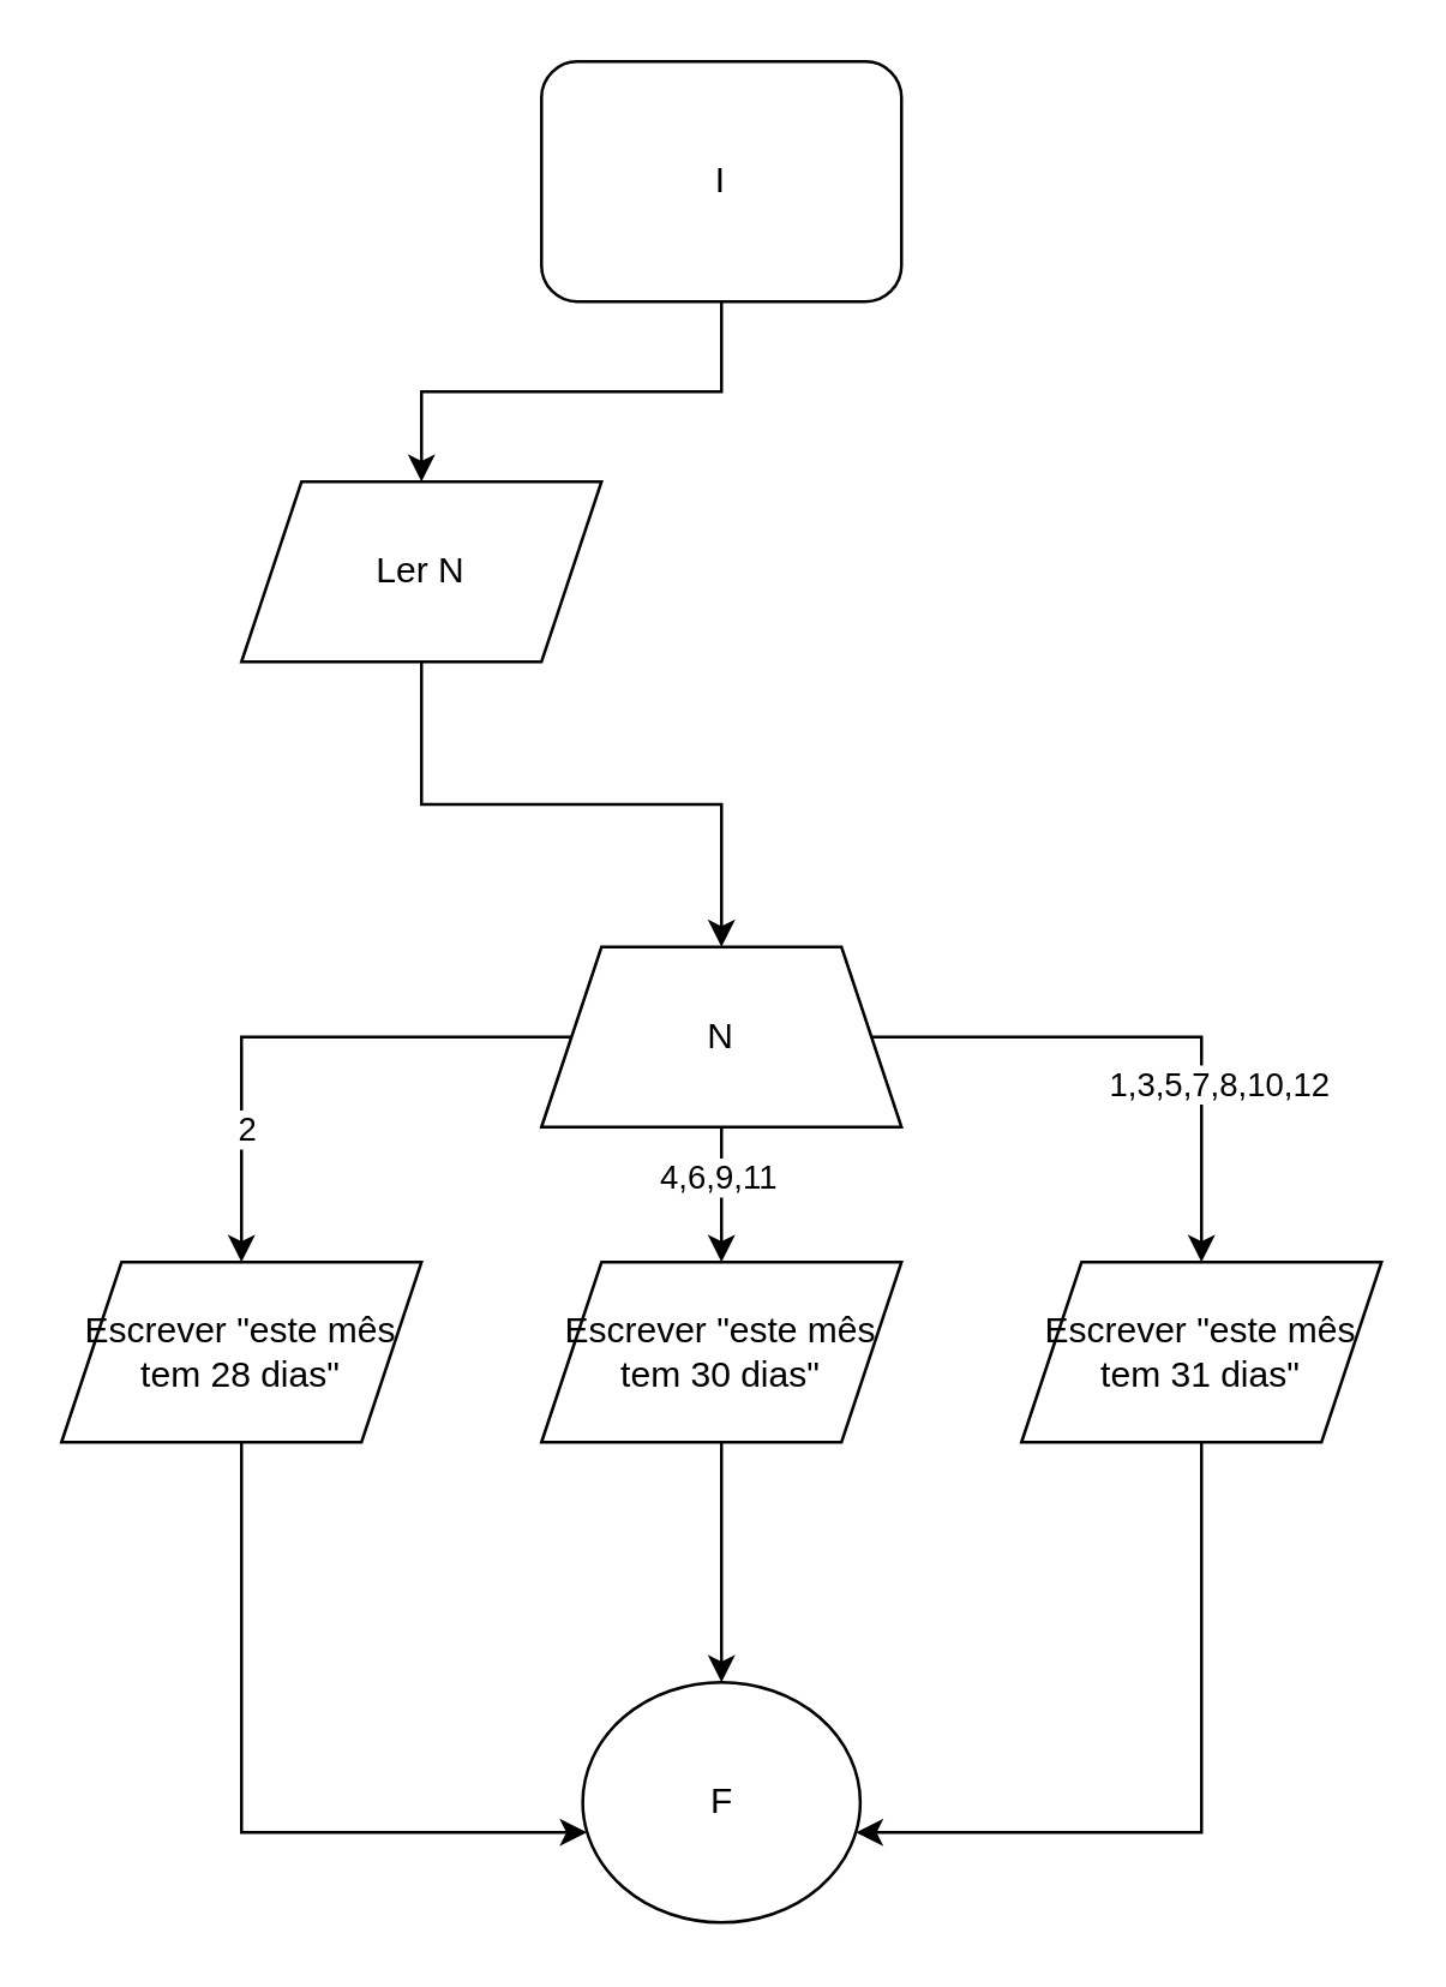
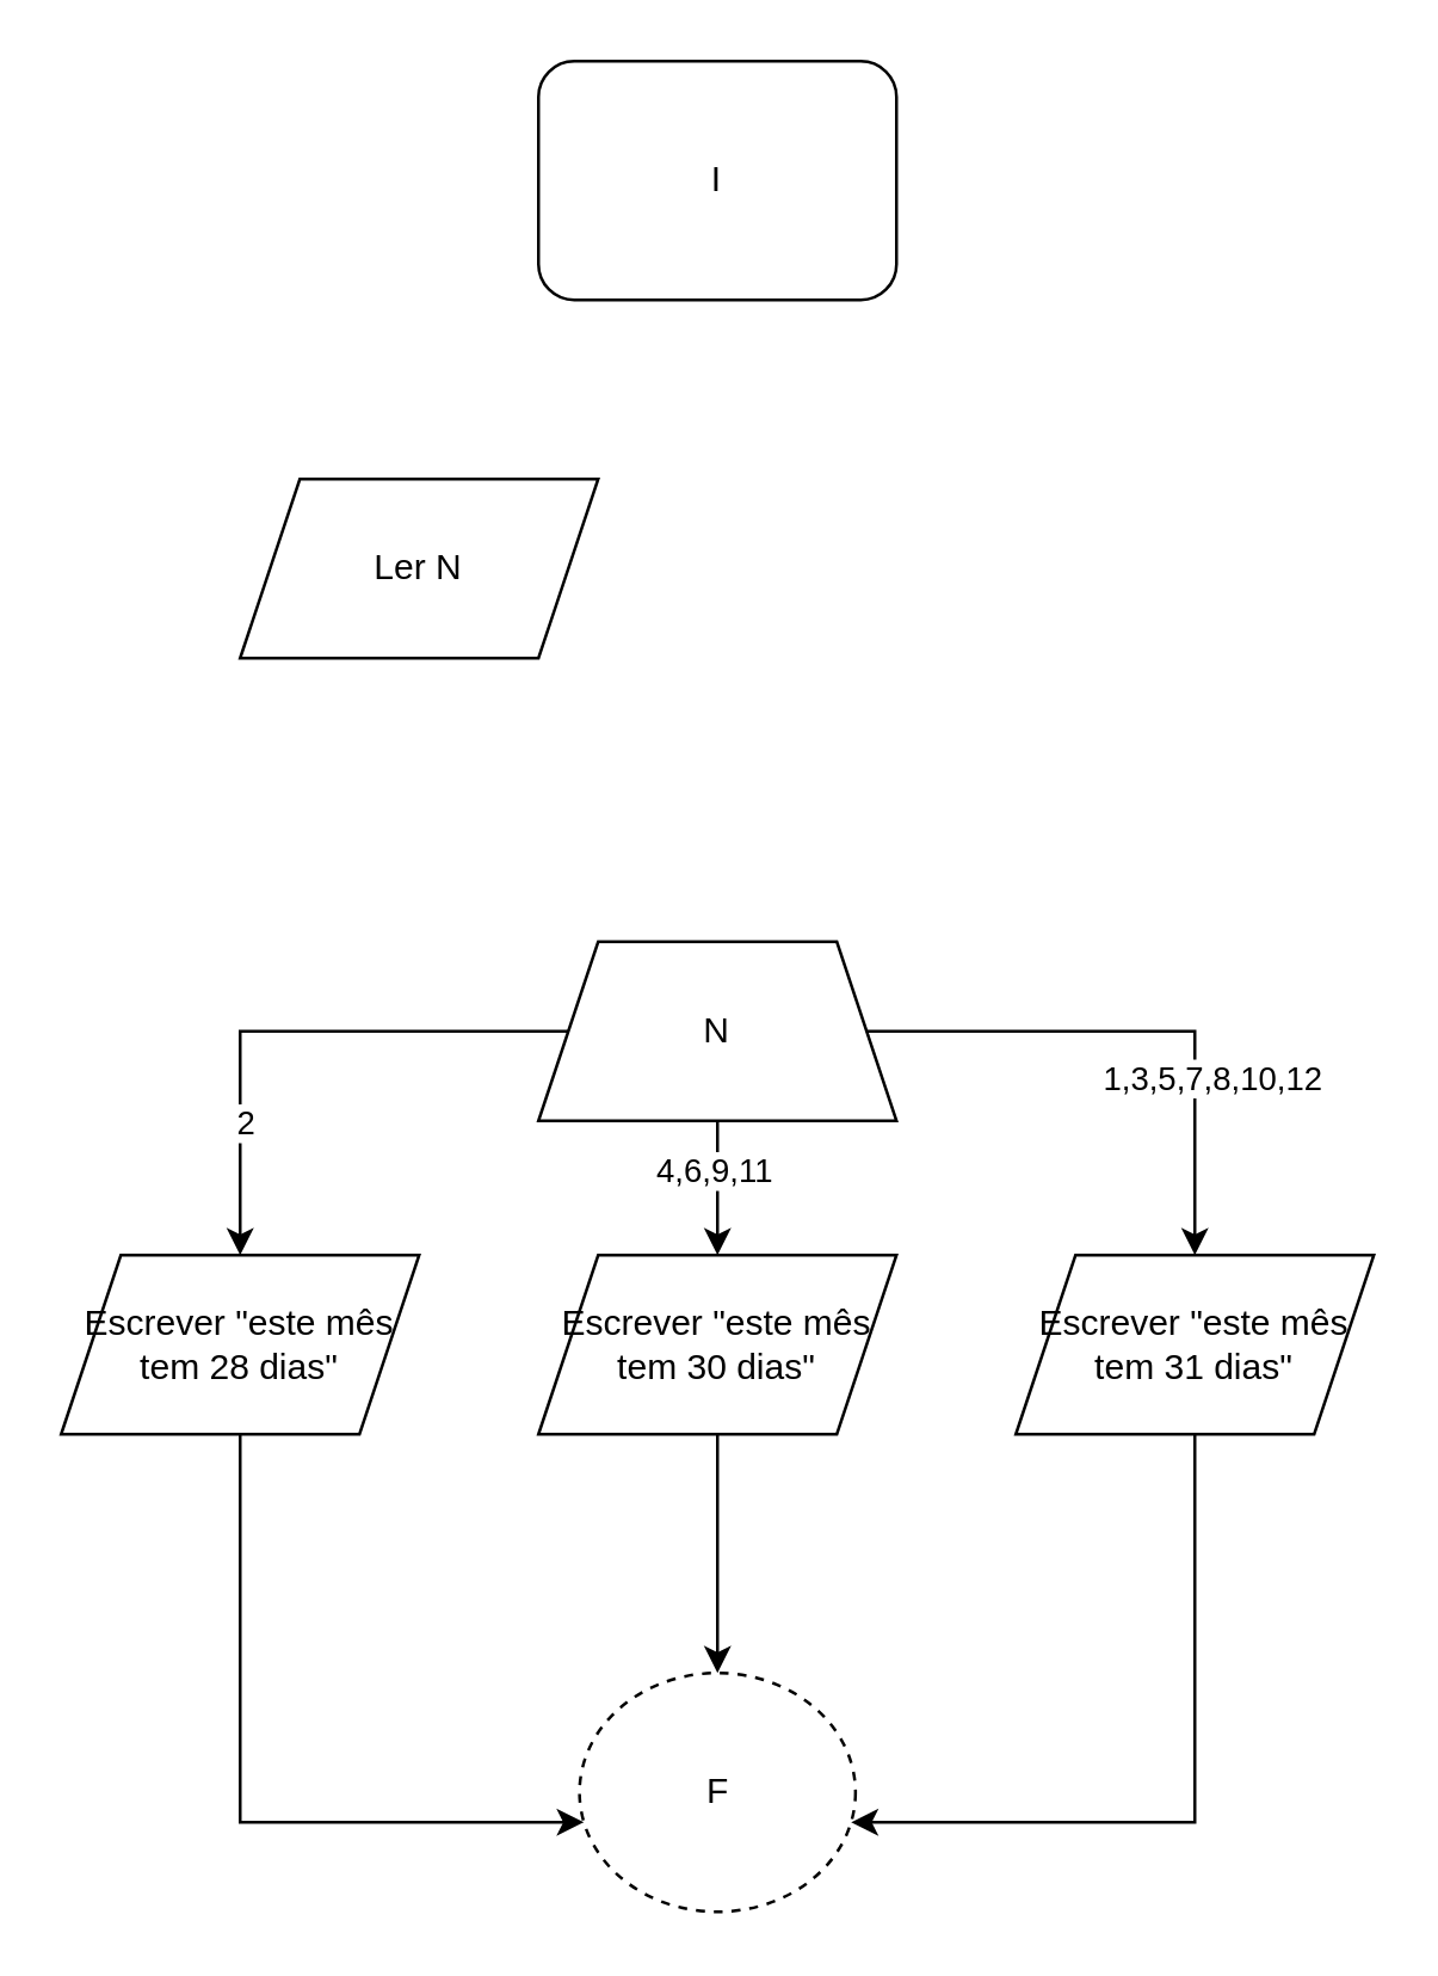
- <mxCell id="2" value="" style="edgeStyle=orthogonalEdgeStyle;rounded=0;orthogonalLoop=1;jettySize=auto;html=1;" edge="1" parent="1" source="3" target="5"><mxGeometry relative="1" as="geometry" /></mxCell>
- <mxCell id="4" value="" style="edgeStyle=orthogonalEdgeStyle;rounded=0;orthogonalLoop=1;jettySize=auto;html=1;" edge="1" parent="1" source="5" target="12"><mxGeometry relative="1" as="geometry" /></mxCell>
- <mxCell id="19" value="F" style="ellipse;whiteSpace=wrap;html=1;" vertex="1" parent="1"><mxGeometry x="193.75" y="560" width="92.5" height="80" as="geometry" /></mxCell>
+ <mxCell id="19" value="F" style="ellipse;whiteSpace=wrap;html=1;dashed=1;" vertex="1" parent="1"><mxGeometry x="193.75" y="560" width="92.5" height="80" as="geometry" /></mxCell>
